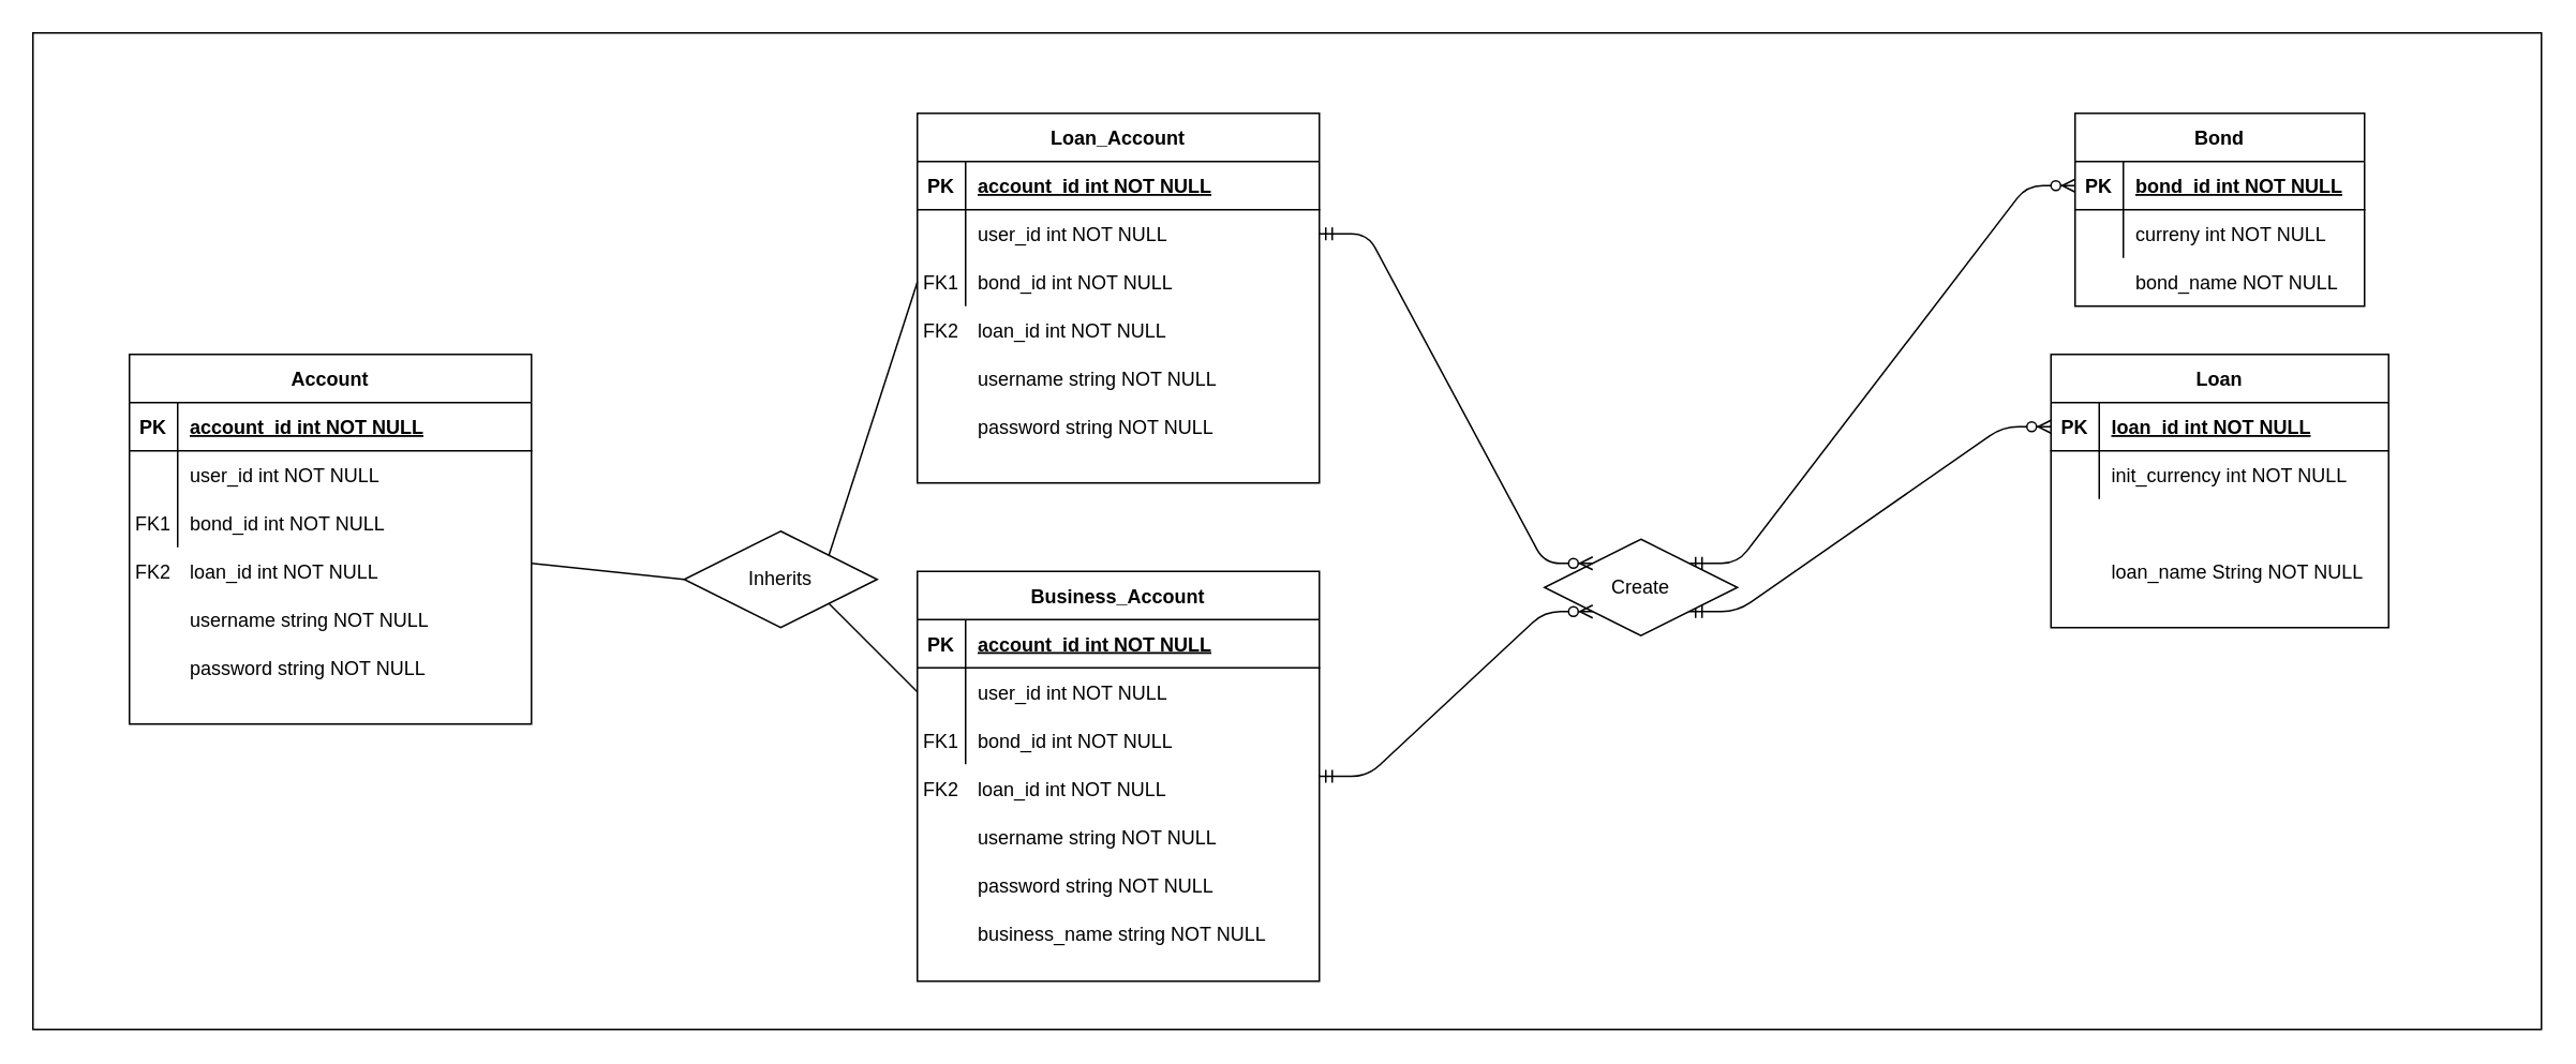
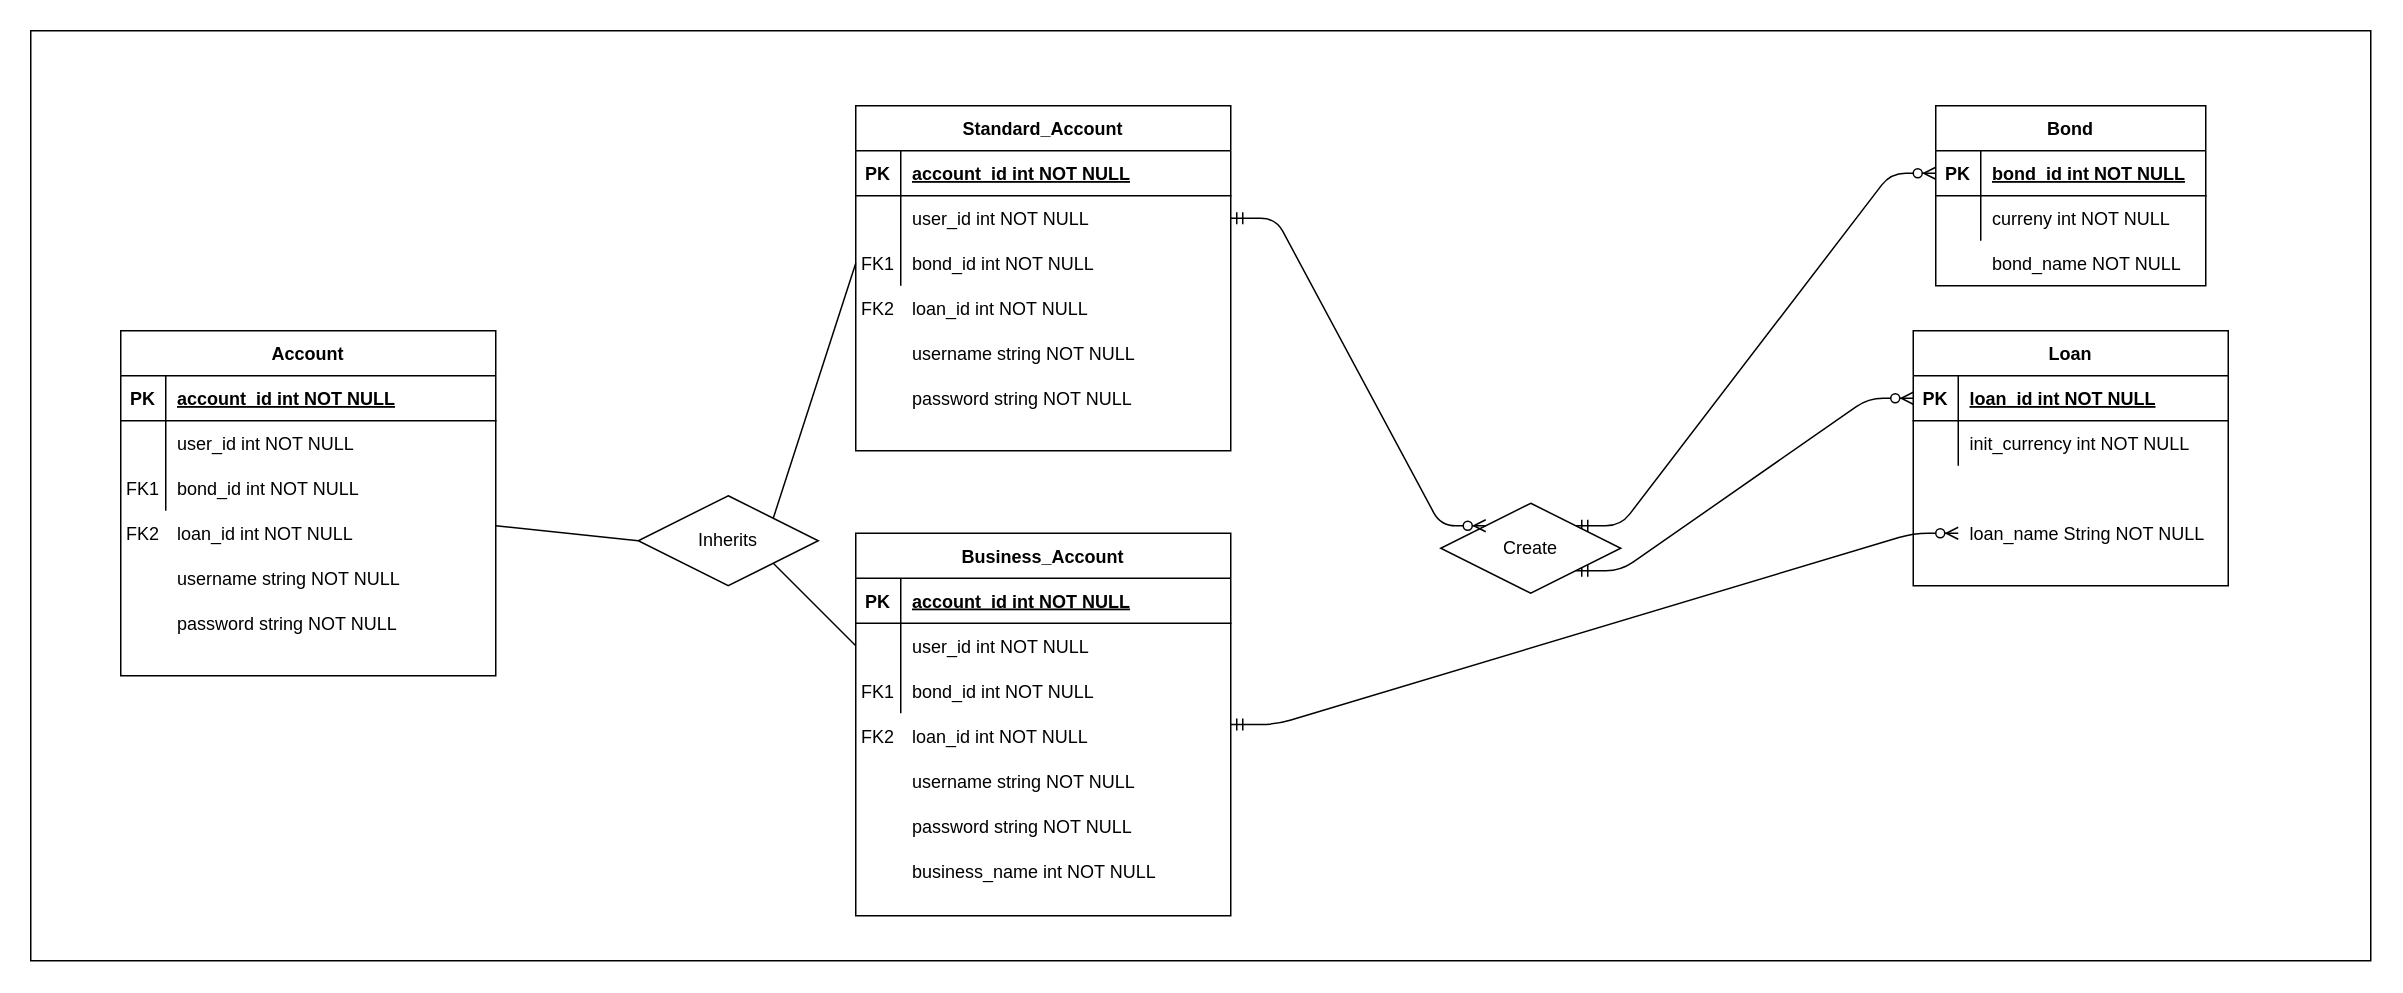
- <mxCell id="32" value="Loan_Account" style="shape=table;startSize=30;container=1;collapsible=1;childLayout=tableLayout;fixedRows=1;rowLines=0;fontStyle=1;align=center;resizeLast=1;" vertex="1" parent="1"><mxGeometry x="570" y="70" width="250" height="230" as="geometry" /></mxCell>
+ <mxCell id="32" value="Standard_Account" style="shape=table;startSize=30;container=1;collapsible=1;childLayout=tableLayout;fixedRows=1;rowLines=0;fontStyle=1;align=center;resizeLast=1;" vertex="1" parent="1"><mxGeometry x="570" y="70" width="250" height="230" as="geometry" /></mxCell>
- <mxCell id="72" value="" style="edgeStyle=entityRelationEdgeStyle;fontSize=12;html=1;endArrow=ERzeroToMany;startArrow=ERmandOne;entryX=0;entryY=1;entryDx=0;entryDy=0;exitX=1;exitY=0.5;exitDx=0;exitDy=0;" edge="1" parent="1" source="46" target="27"><mxGeometry width="100" height="100" relative="1" as="geometry"><mxPoint x="910" y="400" as="sourcePoint" /><mxPoint x="1010" y="300" as="targetPoint" /></mxGeometry></mxCell>
+ <mxCell id="72" value="" style="edgeStyle=entityRelationEdgeStyle;fontSize=12;html=1;endArrow=ERzeroToMany;startArrow=ERmandOne;exitX=1;exitY=0.5;exitDx=0;exitDy=0;" edge="1" parent="1" source="46" target="24"><mxGeometry width="100" height="100" relative="1" as="geometry"><mxPoint x="910" y="400" as="sourcePoint" /><mxPoint x="1010" y="300" as="targetPoint" /></mxGeometry></mxCell>
- <mxCell id="56" value="business_name string NOT NULL" style="shape=partialRectangle;overflow=hidden;connectable=0;fillColor=none;top=0;left=0;bottom=0;right=0;align=left;spacingLeft=6;" vertex="1" parent="1"><mxGeometry x="600" y="565" width="220" height="30" as="geometry" /></mxCell>
+ <mxCell id="56" value="business_name int NOT NULL" style="shape=partialRectangle;overflow=hidden;connectable=0;fillColor=none;top=0;left=0;bottom=0;right=0;align=left;spacingLeft=6;" vertex="1" parent="1"><mxGeometry x="600" y="565" width="220" height="30" as="geometry" /></mxCell>
